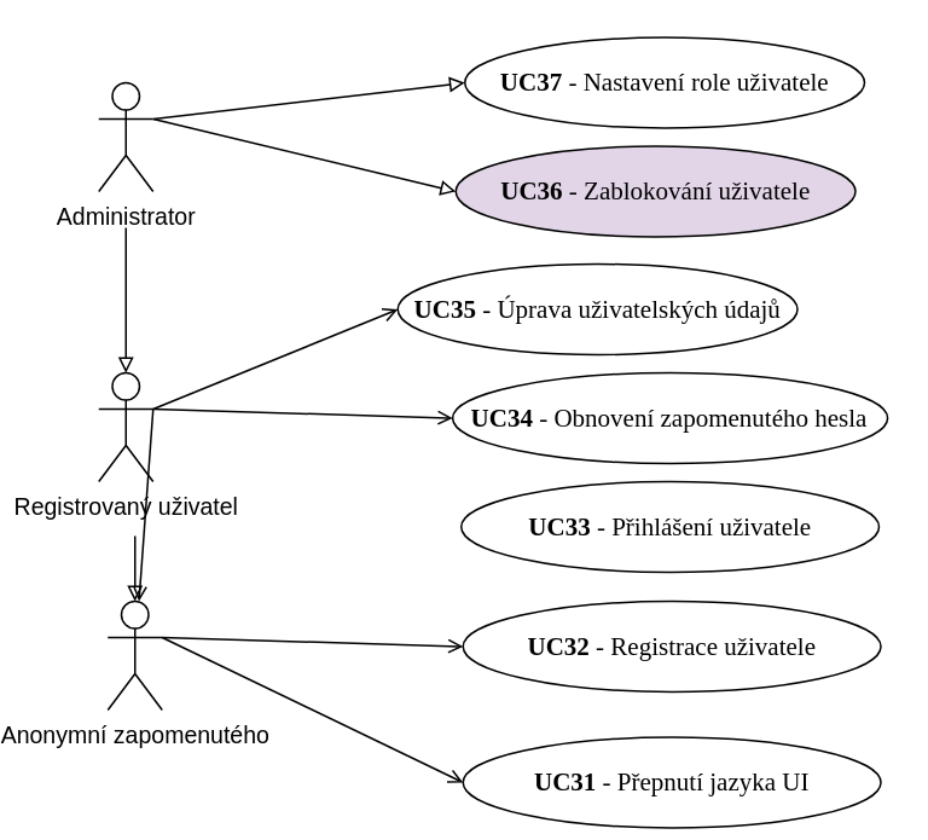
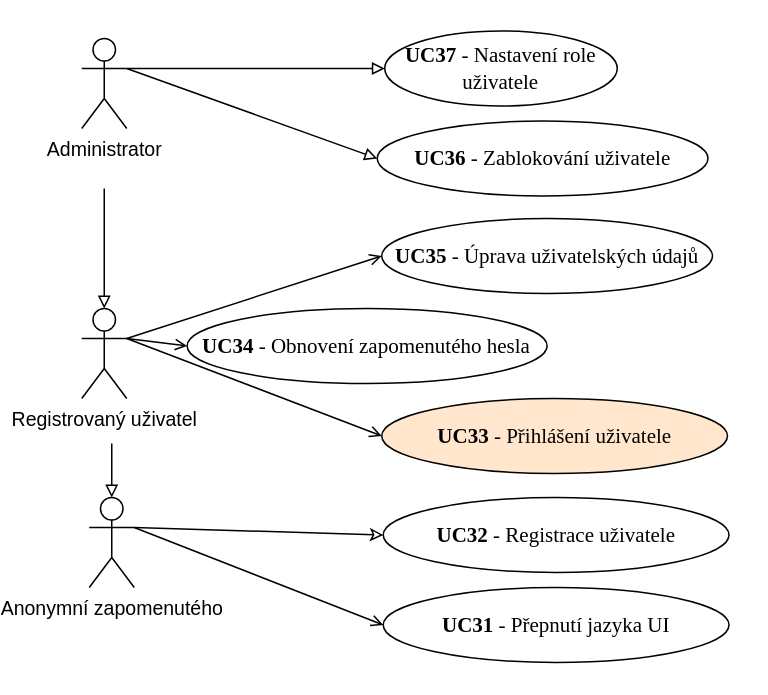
- <mxCell id="20" value="&lt;b style=&quot;border-color: var(--border-color); font-family: serif;&quot;&gt;UC37&amp;nbsp;&lt;/b&gt;&lt;span style=&quot;border-color: var(--border-color); font-family: serif;&quot;&gt;- Nastavení role uživatele&lt;/span&gt;" style="ellipse;whiteSpace=wrap;html=1;fontSize=14;" parent="1" vertex="1"><mxGeometry x="222" y="20" width="220.5" height="50" as="geometry" /></mxCell>
+ <mxCell id="20" value="&lt;b style=&quot;border-color: var(--border-color); font-family: serif;&quot;&gt;UC37&amp;nbsp;&lt;/b&gt;&lt;span style=&quot;border-color: var(--border-color); font-family: serif;&quot;&gt;- Nastavení role uživatele&lt;/span&gt;" style="ellipse;whiteSpace=wrap;html=1;fontSize=14;" parent="1" vertex="1"><mxGeometry x="222" y="20" width="155" height="50" as="geometry" /></mxCell>
- <mxCell id="18" value="Administrator" style="shape=umlActor;verticalLabelPosition=bottom;verticalAlign=top;html=1;outlineConnect=0;fontSize=13;" parent="1" vertex="1"><mxGeometry x="20" y="45" width="30" height="60" as="geometry" /></mxCell>
+ <mxCell id="18" value="Administrator" style="shape=umlActor;verticalLabelPosition=bottom;verticalAlign=top;html=1;outlineConnect=0;fontSize=13;" parent="1" vertex="1"><mxGeometry x="20" y="25" width="30" height="60" as="geometry" /></mxCell>
- <mxCell id="19" value="&lt;b style=&quot;border-color: var(--border-color); font-family: serif;&quot;&gt;UC36&amp;nbsp;&lt;/b&gt;&lt;span style=&quot;border-color: var(--border-color); font-family: serif;&quot;&gt;- Zablokování uživatele&lt;/span&gt;" style="ellipse;whiteSpace=wrap;html=1;fontSize=14;fillColor=#e1d5e7;" parent="1" vertex="1"><mxGeometry x="217" y="80" width="220.5" height="50" as="geometry" /></mxCell>
+ <mxCell id="19" value="&lt;b style=&quot;border-color: var(--border-color); font-family: serif;&quot;&gt;UC36&amp;nbsp;&lt;/b&gt;&lt;span style=&quot;border-color: var(--border-color); font-family: serif;&quot;&gt;- Zablokování uživatele&lt;/span&gt;" style="ellipse;whiteSpace=wrap;html=1;fontSize=14;" parent="1" vertex="1"><mxGeometry x="217" y="80" width="220.5" height="50" as="geometry" /></mxCell>
- <mxCell id="13" value="&lt;b style=&quot;border-color: var(--border-color); font-family: serif;&quot;&gt;UC35&amp;nbsp;&lt;/b&gt;&lt;span style=&quot;border-color: var(--border-color); font-family: serif;&quot;&gt;- Úprava uživatelských údajů&lt;/span&gt;" style="ellipse;whiteSpace=wrap;html=1;fontSize=14;" parent="1" vertex="1"><mxGeometry x="185" y="145" width="220.5" height="50" as="geometry" /></mxCell>
+ <mxCell id="13" value="&lt;b style=&quot;border-color: var(--border-color); font-family: serif;&quot;&gt;UC35&amp;nbsp;&lt;/b&gt;&lt;span style=&quot;border-color: var(--border-color); font-family: serif;&quot;&gt;- Úprava uživatelských údajů&lt;/span&gt;" style="ellipse;whiteSpace=wrap;html=1;fontSize=14;" parent="1" vertex="1"><mxGeometry x="220" y="145" width="220.5" height="50" as="geometry" /></mxCell>
- <mxCell id="6" value="&lt;b style=&quot;border-color: var(--border-color); font-family: serif;&quot;&gt;UC34&amp;nbsp;&lt;/b&gt;&lt;span style=&quot;border-color: var(--border-color); font-family: serif;&quot;&gt;- Obnovení zapomenutého hesla&lt;/span&gt;" style="ellipse;whiteSpace=wrap;html=1;fontSize=14;" parent="1" vertex="1"><mxGeometry x="215.25" y="205" width="240" height="50" as="geometry" /></mxCell>
+ <mxCell id="6" value="&lt;b style=&quot;border-color: var(--border-color); font-family: serif;&quot;&gt;UC34&amp;nbsp;&lt;/b&gt;&lt;span style=&quot;border-color: var(--border-color); font-family: serif;&quot;&gt;- Obnovení zapomenutého hesla&lt;/span&gt;" style="ellipse;whiteSpace=wrap;html=1;fontSize=14;" parent="1" vertex="1"><mxGeometry x="90.25" y="205" width="240" height="50" as="geometry" /></mxCell>
- <mxCell id="8" style="rounded=0;orthogonalLoop=1;jettySize=auto;html=1;exitX=1;exitY=0.333;exitDx=0;exitDy=0;exitPerimeter=0;endArrow=open;endFill=0;" parent="1" source="10" target="3" edge="1"><mxGeometry relative="1" as="geometry" /></mxCell>
+ <mxCell id="8" style="rounded=0;orthogonalLoop=1;jettySize=auto;html=1;exitX=1;exitY=0.333;exitDx=0;exitDy=0;exitPerimeter=0;entryX=0;entryY=0.5;entryDx=0;entryDy=0;endArrow=open;endFill=0;" parent="1" source="10" target="12" edge="1"><mxGeometry relative="1" as="geometry" /></mxCell>
- <mxCell id="12" value="&lt;b style=&quot;border-color: var(--border-color); font-family: serif;&quot;&gt;UC33&amp;nbsp;&lt;/b&gt;&lt;span style=&quot;font-family: serif;&quot;&gt;- Přihlášení uživatele&lt;/span&gt;" style="ellipse;whiteSpace=wrap;html=1;fontSize=14;" parent="1" vertex="1"><mxGeometry x="220" y="265" width="230.5" height="50" as="geometry" /></mxCell>
+ <mxCell id="12" value="&lt;b style=&quot;border-color: var(--border-color); font-family: serif;&quot;&gt;UC33&amp;nbsp;&lt;/b&gt;&lt;span style=&quot;font-family: serif;&quot;&gt;- Přihlášení uživatele&lt;/span&gt;" style="ellipse;whiteSpace=wrap;html=1;fontSize=14;fillColor=#ffe6cc;" parent="1" vertex="1"><mxGeometry x="220" y="265" width="230.5" height="50" as="geometry" /></mxCell>
- <mxCell id="2" style="edgeStyle=none;rounded=0;orthogonalLoop=1;jettySize=auto;html=1;exitX=1;exitY=0.333;exitDx=0;exitDy=0;exitPerimeter=0;entryX=0;entryY=0.5;entryDx=0;entryDy=0;endArrow=open;endFill=0;" parent="1" source="3" target="14" edge="1"><mxGeometry relative="1" as="geometry" /></mxCell>
+ <mxCell id="2" style="edgeStyle=none;rounded=0;orthogonalLoop=1;jettySize=auto;html=1;exitX=1;exitY=0.333;exitDx=0;exitDy=0;exitPerimeter=0;entryX=0;entryY=0.5;entryDx=0;entryDy=0;endArrow=classic;endFill=0;" parent="1" source="3" target="14" edge="1"><mxGeometry relative="1" as="geometry" /></mxCell>
- <mxCell id="5" value="&lt;span dir=&quot;ltr&quot; role=&quot;presentation&quot; style=&quot;left: 182.806px; top: 505.496px; font-size: 14px; font-family: serif; transform: scaleX(1.244);&quot;&gt;&lt;b style=&quot;font-size: 14px;&quot;&gt;UC31&amp;nbsp;&lt;/b&gt;- Přepnutí jazyka UI&lt;/span&gt;" style="ellipse;whiteSpace=wrap;html=1;fontSize=14;" parent="1" vertex="1"><mxGeometry x="221" y="406" width="230.5" height="50" as="geometry" /></mxCell>
+ <mxCell id="5" value="&lt;span dir=&quot;ltr&quot; role=&quot;presentation&quot; style=&quot;left: 182.806px; top: 505.496px; font-size: 14px; font-family: serif; transform: scaleX(1.244);&quot;&gt;&lt;b style=&quot;font-size: 14px;&quot;&gt;UC31&amp;nbsp;&lt;/b&gt;- Přepnutí jazyka UI&lt;/span&gt;" style="ellipse;whiteSpace=wrap;html=1;fontSize=14;" parent="1" vertex="1"><mxGeometry x="221" y="391" width="230.5" height="50" as="geometry" /></mxCell>
